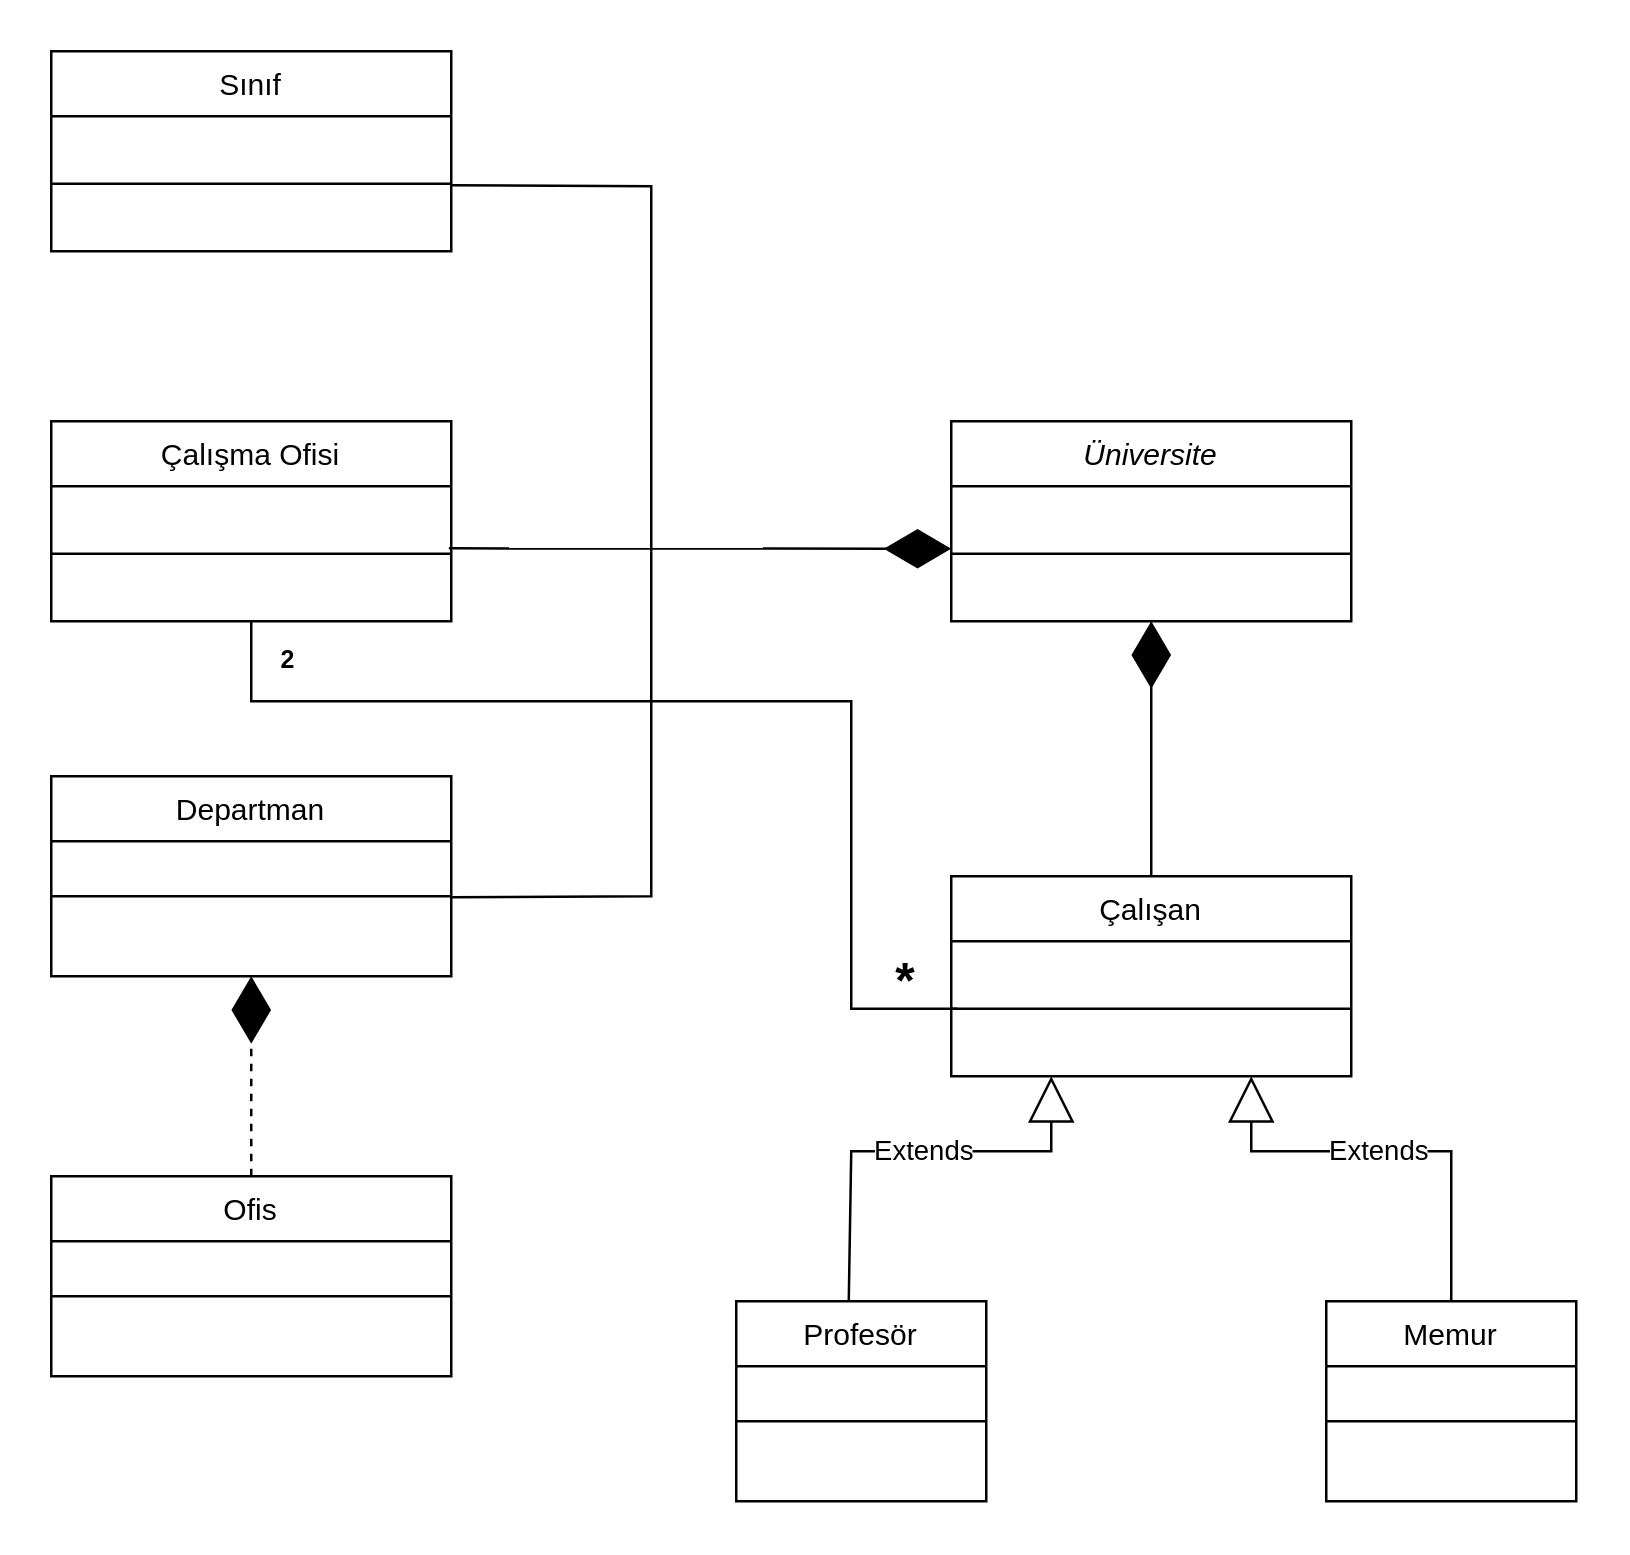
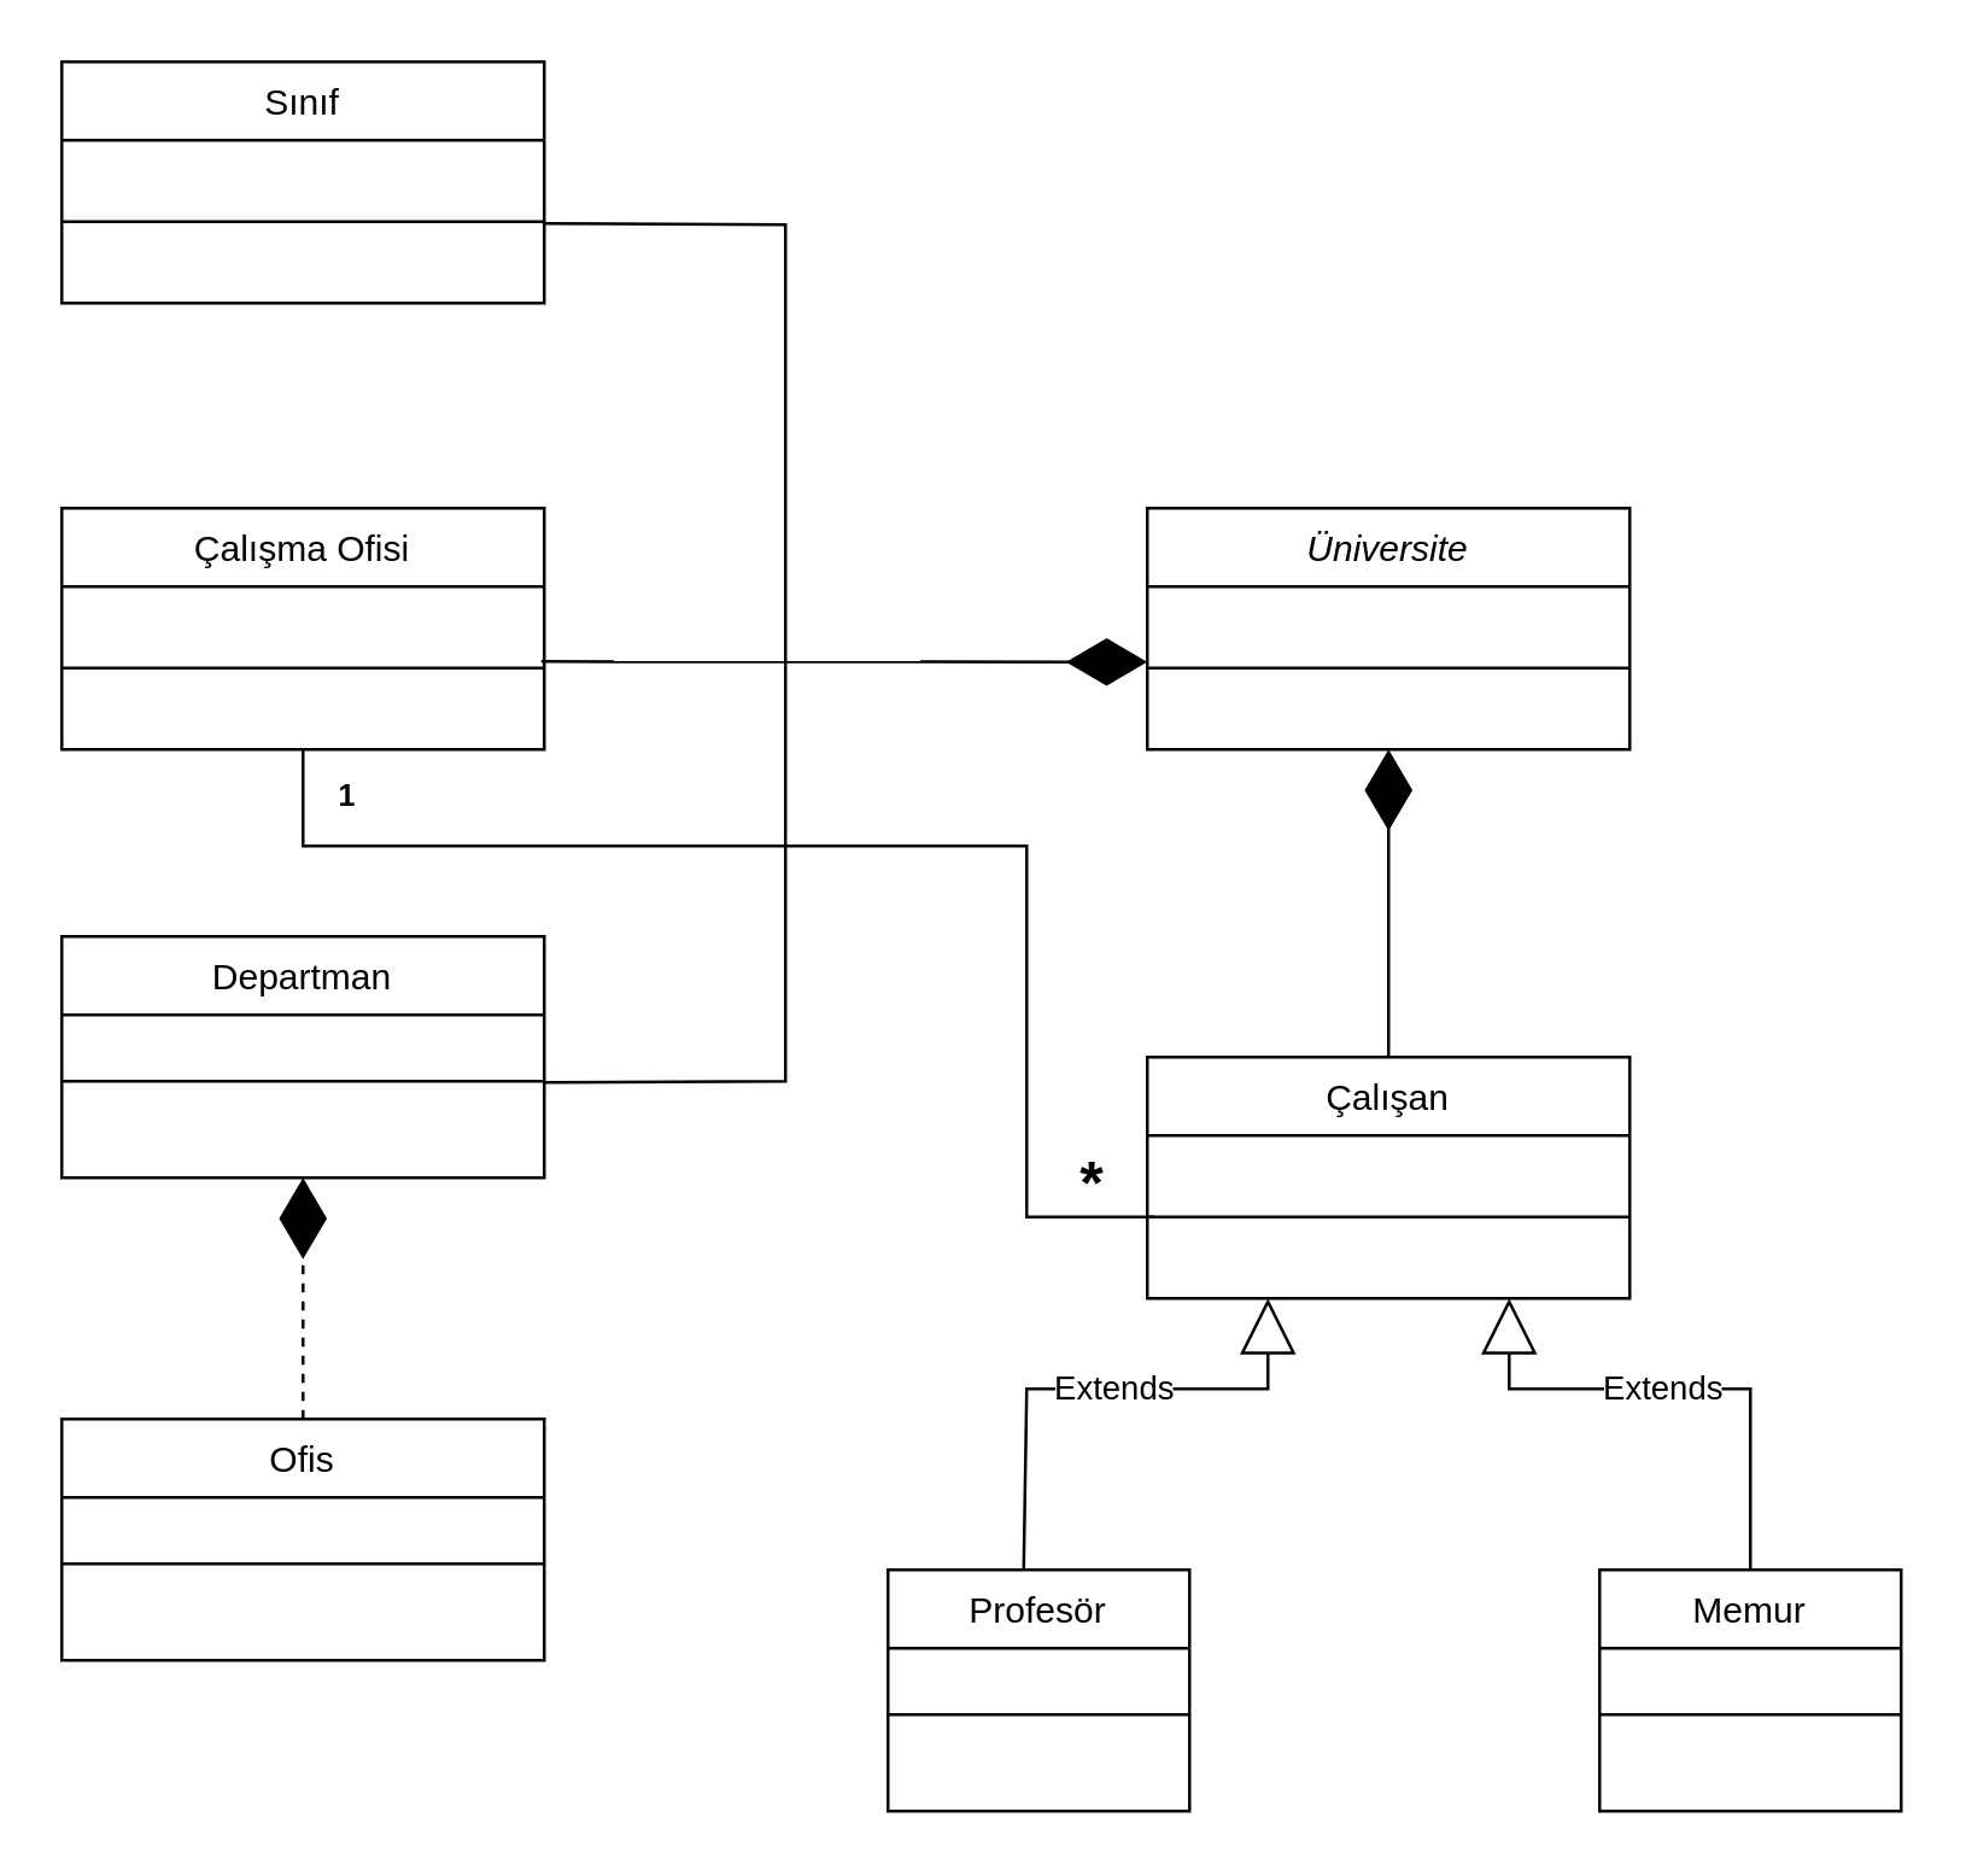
- <mxCell id="27" value="2" style="text;align=center;fontStyle=1;verticalAlign=middle;spacingLeft=3;spacingRight=3;strokeColor=none;rotatable=0;points=[[0,0.5],[1,0.5]];portConstraint=eastwest;fontSize=10;" vertex="1" parent="1"><mxGeometry x="100" y="250" width="30" height="26" as="geometry" /></mxCell>
+ <mxCell id="27" value="1" style="text;align=center;fontStyle=1;verticalAlign=middle;spacingLeft=3;spacingRight=3;strokeColor=none;rotatable=0;points=[[0,0.5],[1,0.5]];portConstraint=eastwest;fontSize=10;" vertex="1" parent="1"><mxGeometry x="100" y="250" width="30" height="26" as="geometry" /></mxCell>
